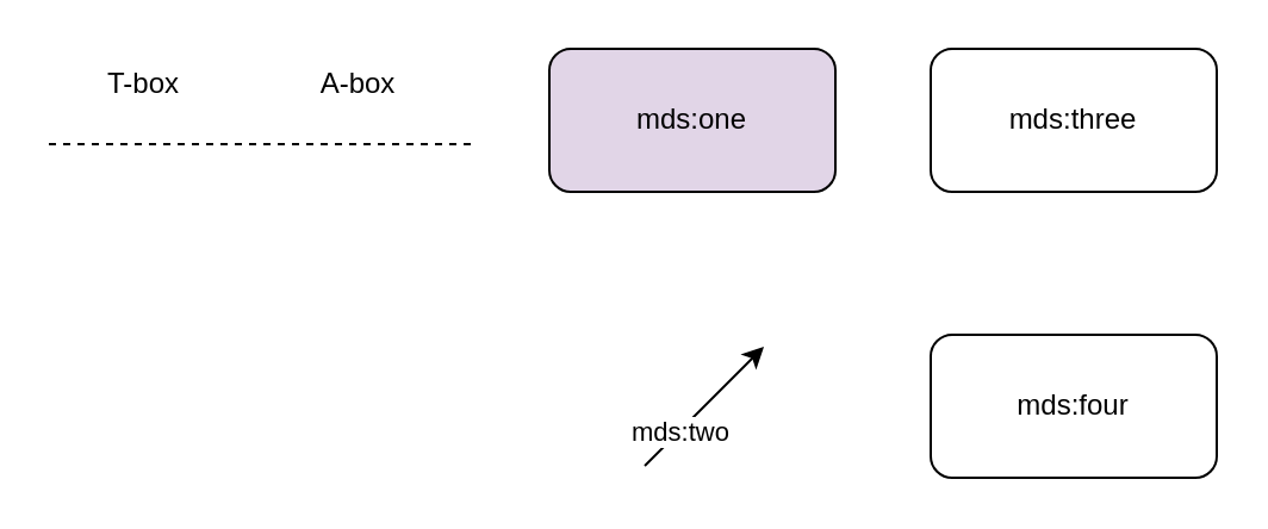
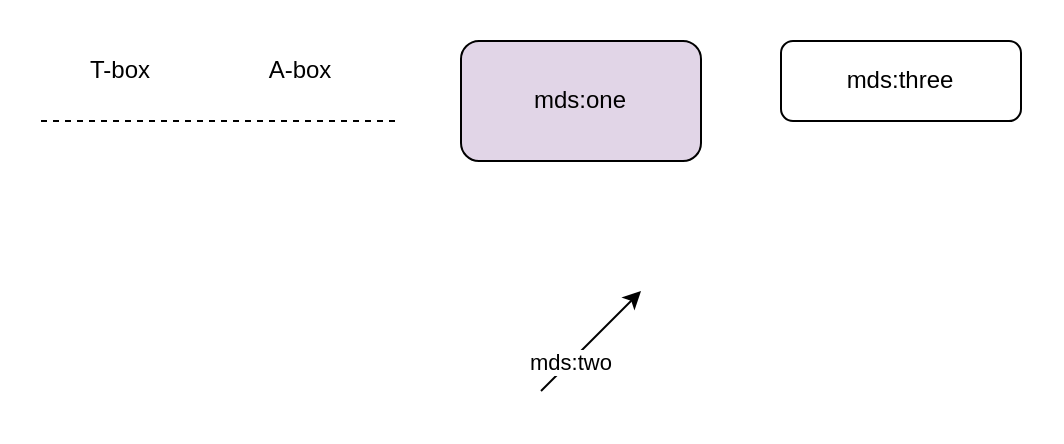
- <mxCell id="3" value="mds:three" style="rounded=1;whiteSpace=wrap;html=1;" parent="1" vertex="1"><mxGeometry x="390" y="20" width="120" height="60" as="geometry" /></mxCell>
+ <mxCell id="3" value="mds:three" style="rounded=1;whiteSpace=wrap;html=1;" parent="1" vertex="1"><mxGeometry x="390" y="20" width="120" height="40" as="geometry" /></mxCell>
- <mxCell id="4" value="mds:four" style="rounded=1;whiteSpace=wrap;html=1;" parent="1" vertex="1"><mxGeometry x="390" y="140" width="120" height="60" as="geometry" /></mxCell>
